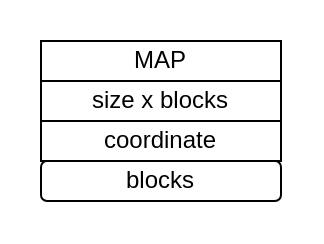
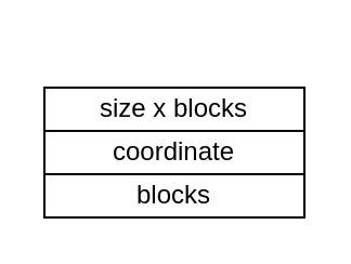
- <mxCell id="2" value="MAP" style="rounded=0;whiteSpace=wrap;html=1;" vertex="1" parent="1"><mxGeometry x="20" y="20" width="120" height="20" as="geometry" /></mxCell>
- <mxCell id="5" value="blocks" style="whiteSpace=wrap;html=1;rounded=1;" vertex="1" parent="1"><mxGeometry x="20" y="80" width="120" height="20" as="geometry" /></mxCell>
+ <mxCell id="5" value="blocks" style="rounded=0;whiteSpace=wrap;html=1;" vertex="1" parent="1"><mxGeometry x="20" y="80" width="120" height="20" as="geometry" /></mxCell>
